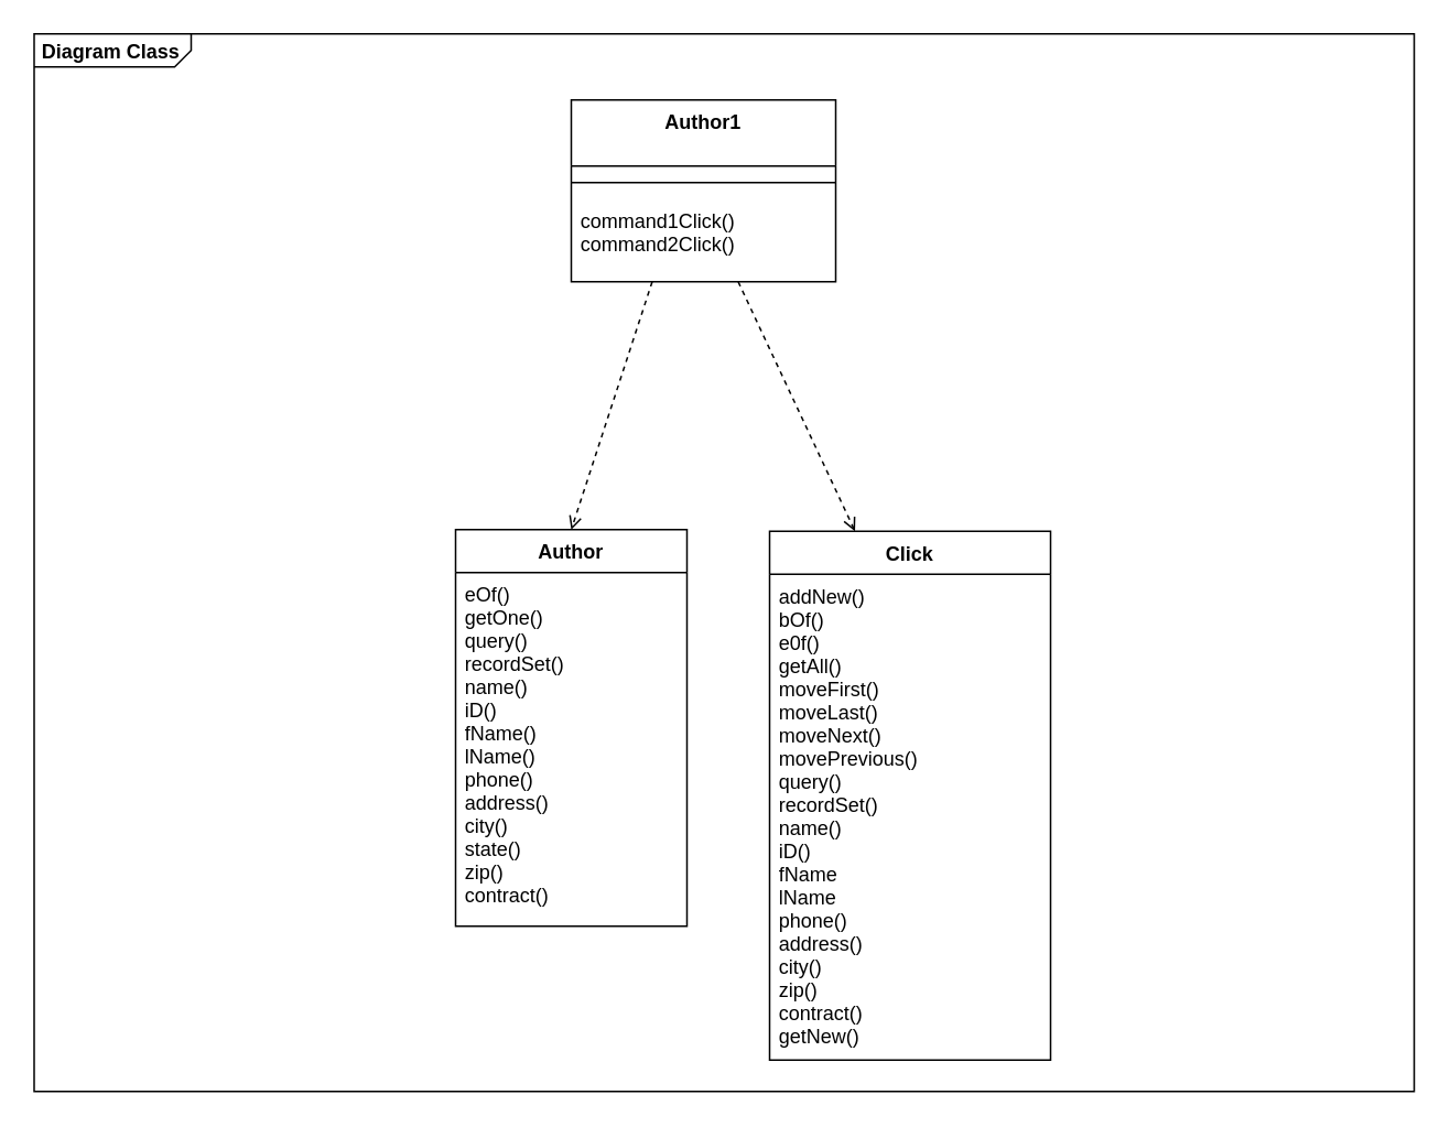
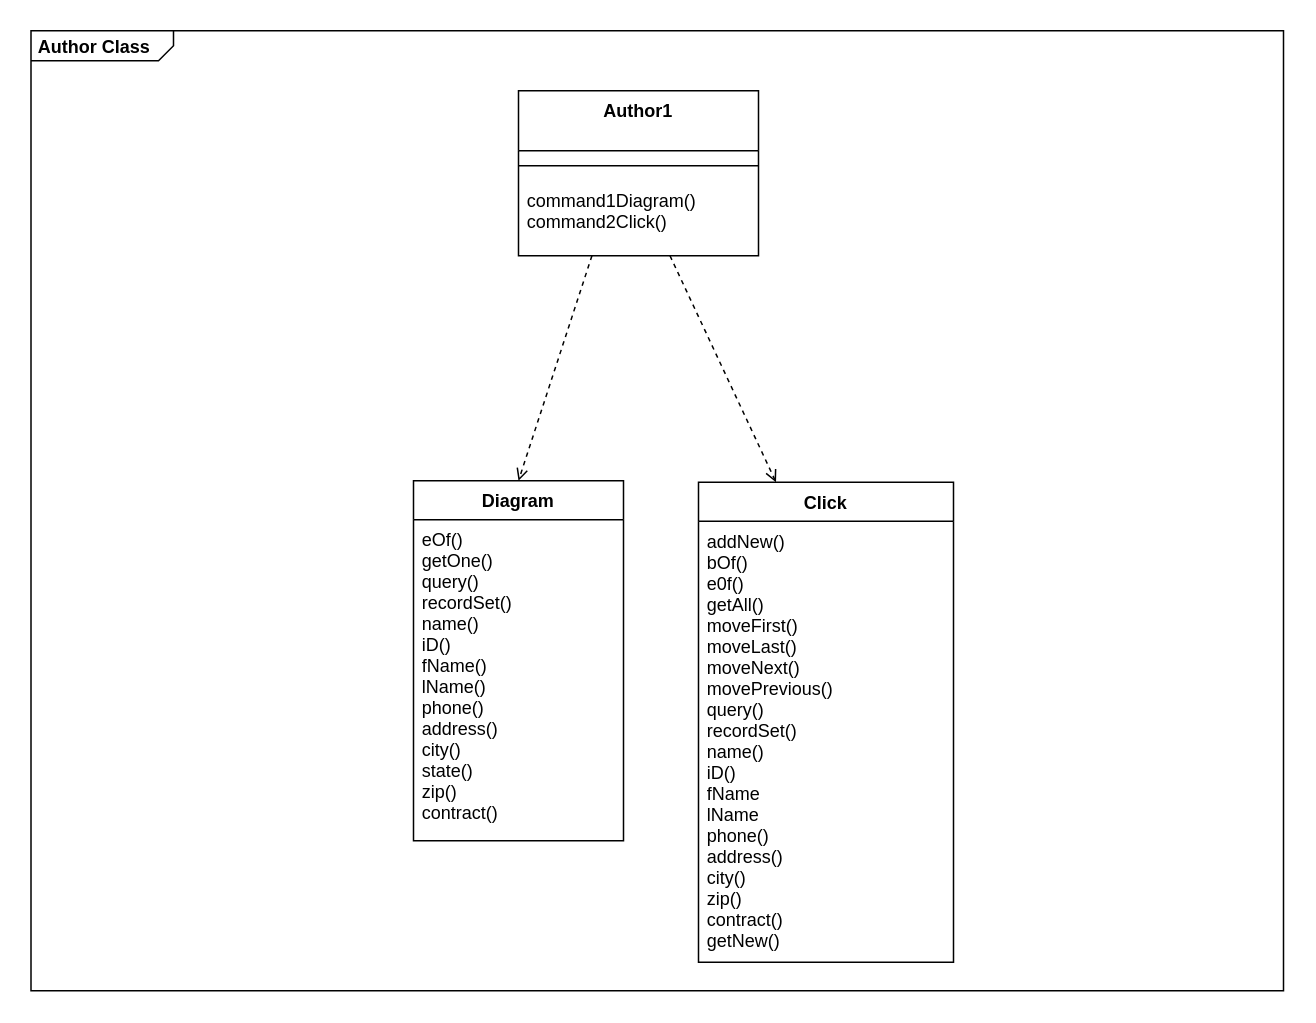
- <mxCell id="2" value="&lt;p style=&quot;margin: 0px ; margin-top: 4px ; margin-left: 5px ; text-align: left&quot;&gt;&lt;b&gt;Diagram Class&lt;/b&gt;&lt;/p&gt;" style="html=1;shape=mxgraph.sysml.package;overflow=fill;labelX=95;align=left;spacingLeft=5;verticalAlign=top;spacingTop=-3;" vertex="1" parent="1"><mxGeometry x="20" width="835" height="640" as="geometry" y="20" /></mxCell>
+ <mxCell id="2" value="&lt;p style=&quot;margin: 0px ; margin-top: 4px ; margin-left: 5px ; text-align: left&quot;&gt;&lt;b&gt;Author Class&lt;/b&gt;&lt;/p&gt;" style="html=1;shape=mxgraph.sysml.package;overflow=fill;labelX=95;align=left;spacingLeft=5;verticalAlign=top;spacingTop=-3;" vertex="1" parent="1"><mxGeometry x="20" width="835" height="640" as="geometry" y="20" /></mxCell>
- <mxCell id="5" value="command1Click()&#10;command2Click()" style="text;strokeColor=none;fillColor=none;align=left;verticalAlign=top;spacingLeft=4;spacingRight=4;overflow=hidden;rotatable=0;points=[[0,0.5],[1,0.5]];portConstraint=eastwest;" vertex="1" parent="3"><mxGeometry y="60" width="160" height="50" as="geometry" /></mxCell>
+ <mxCell id="5" value="command1Diagram()&#10;command2Click()" style="text;strokeColor=none;fillColor=none;align=left;verticalAlign=top;spacingLeft=4;spacingRight=4;overflow=hidden;rotatable=0;points=[[0,0.5],[1,0.5]];portConstraint=eastwest;" vertex="1" parent="3"><mxGeometry y="60" width="160" height="50" as="geometry" /></mxCell>
- <mxCell id="8" value="Author" style="swimlane;fontStyle=1;childLayout=stackLayout;horizontal=1;startSize=26;fillColor=none;horizontalStack=0;resizeParent=1;resizeParentMax=0;resizeLast=0;collapsible=1;marginBottom=0;" vertex="1" parent="1"><mxGeometry x="275" y="320" width="140" height="240" as="geometry" /></mxCell>
+ <mxCell id="8" value="Diagram" style="swimlane;fontStyle=1;childLayout=stackLayout;horizontal=1;startSize=26;fillColor=none;horizontalStack=0;resizeParent=1;resizeParentMax=0;resizeLast=0;collapsible=1;marginBottom=0;" vertex="1" parent="1"><mxGeometry x="275" y="320" width="140" height="240" as="geometry" /></mxCell>
